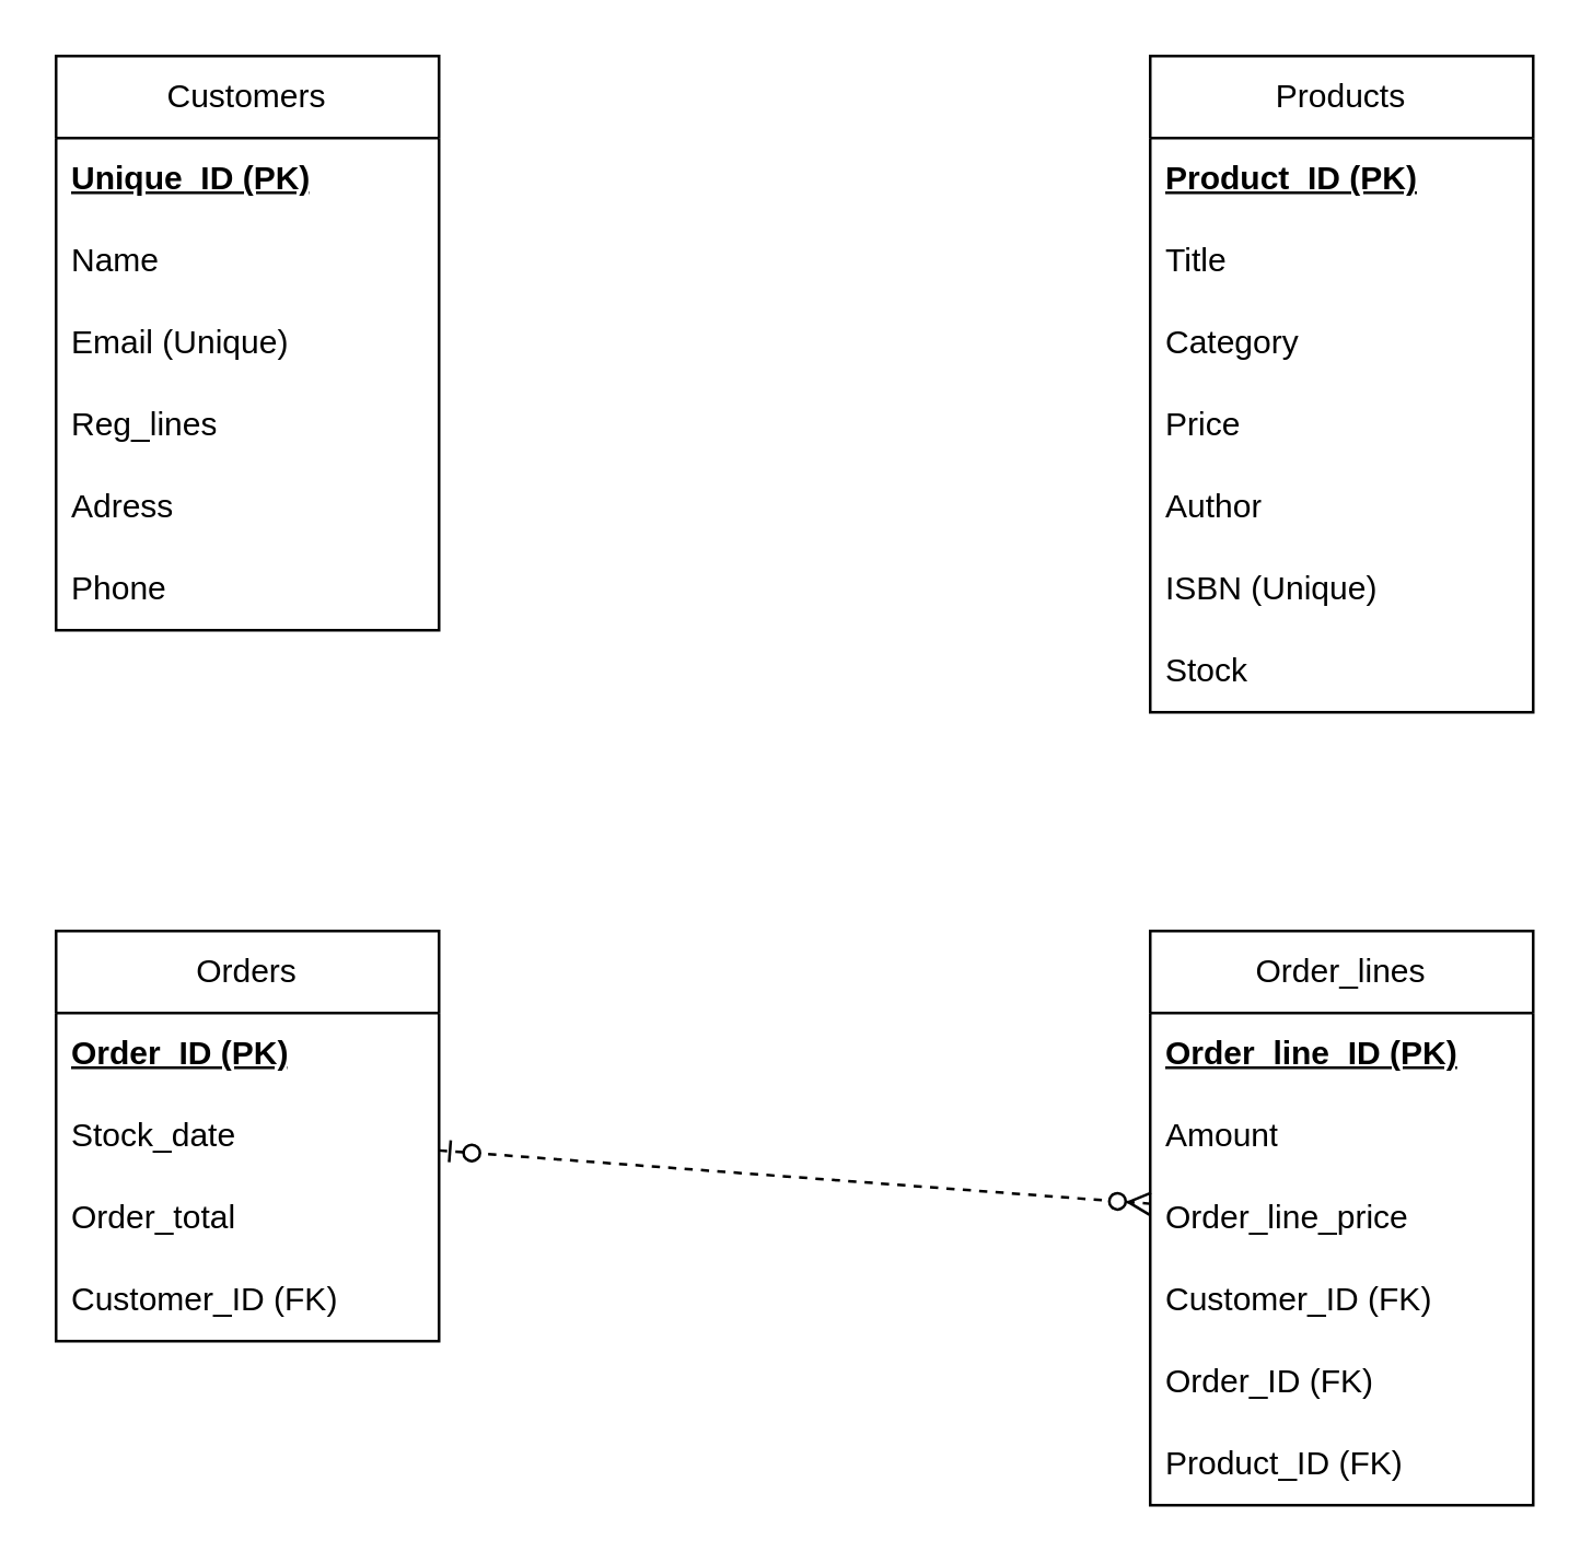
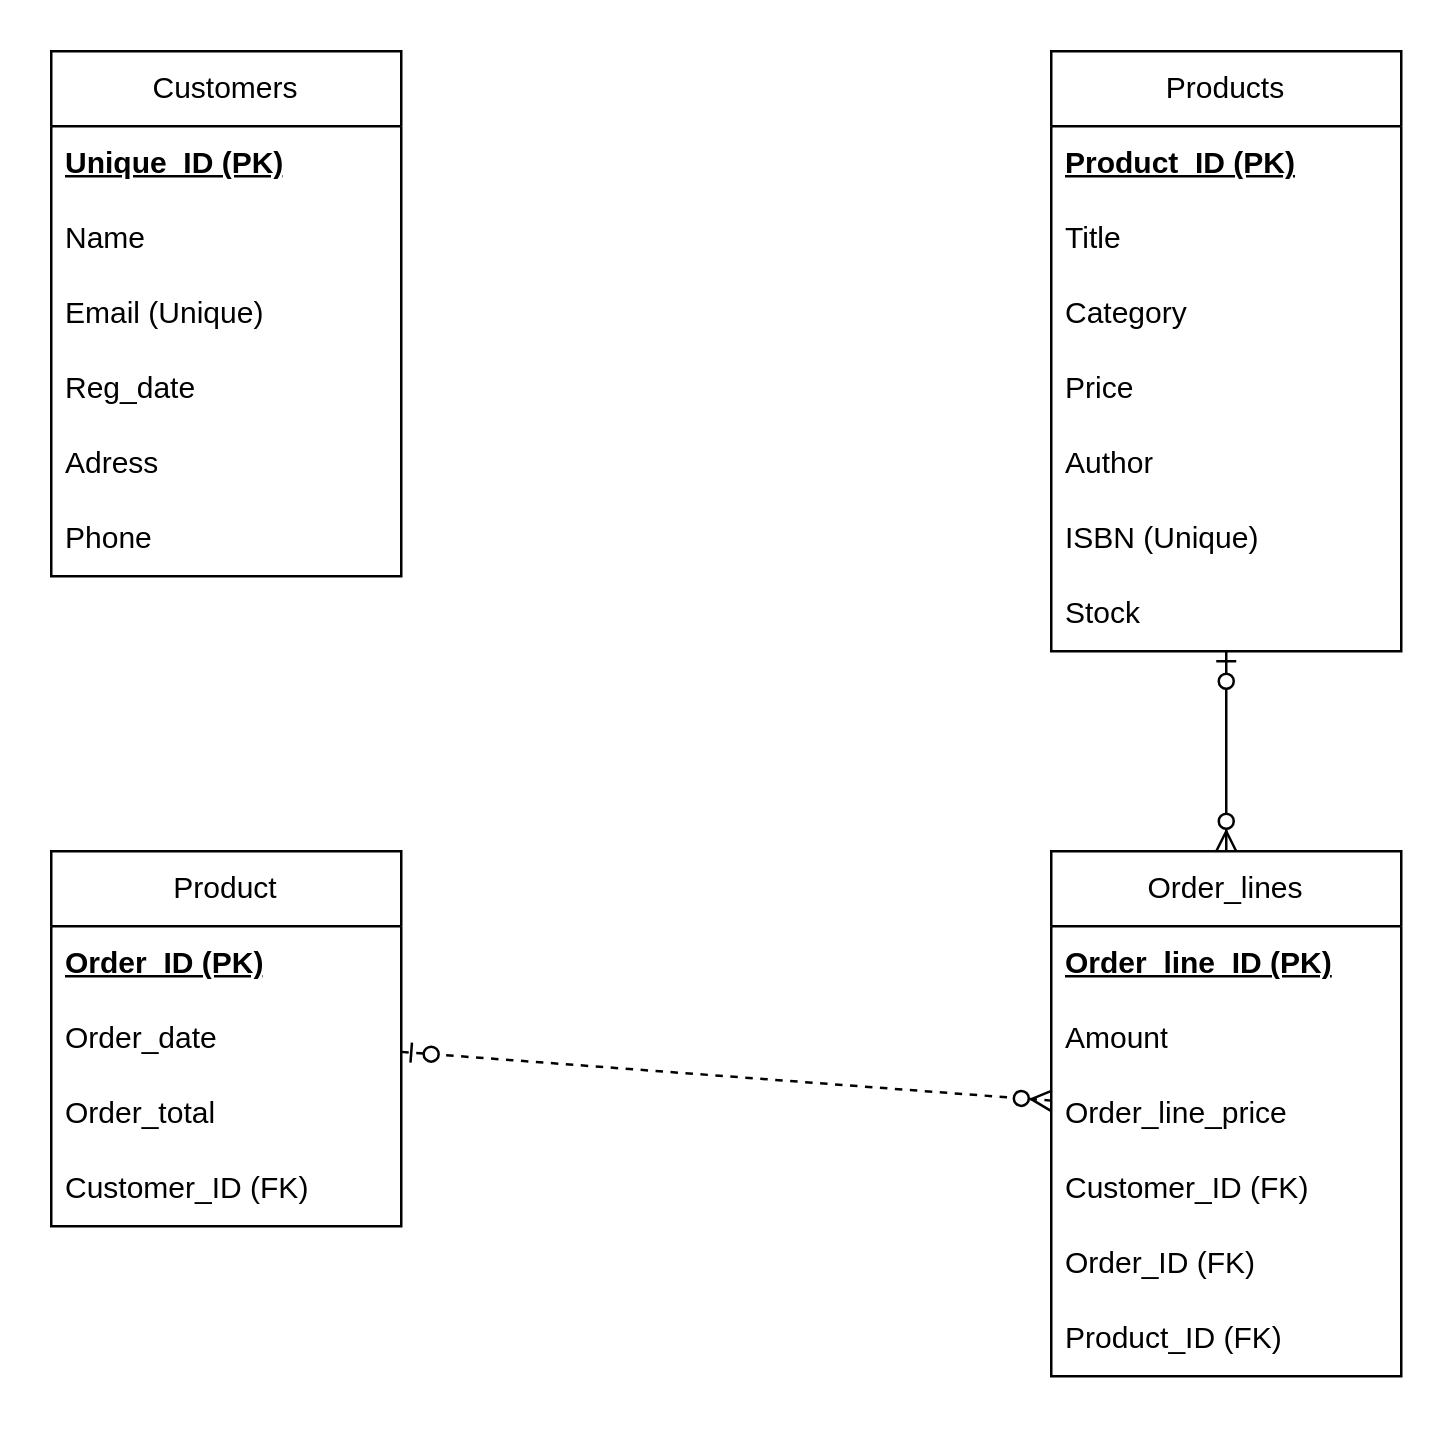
- <mxCell id="6" value="Reg_lines" style="text;strokeColor=none;fillColor=none;align=left;verticalAlign=middle;spacingLeft=4;spacingRight=4;overflow=hidden;points=[[0,0.5],[1,0.5]];portConstraint=eastwest;rotatable=0;whiteSpace=wrap;html=1;resizeHeight=1;" vertex="1" parent="2"><mxGeometry y="120" width="140" height="30" as="geometry" /></mxCell>
+ <mxCell id="6" value="Reg_date" style="text;strokeColor=none;fillColor=none;align=left;verticalAlign=middle;spacingLeft=4;spacingRight=4;overflow=hidden;points=[[0,0.5],[1,0.5]];portConstraint=eastwest;rotatable=0;whiteSpace=wrap;html=1;resizeHeight=1;" vertex="1" parent="2"><mxGeometry y="120" width="140" height="30" as="geometry" /></mxCell>
+ <mxCell id="30" value="" style="fontSize=12;html=1;endArrow=ERzeroToMany;startArrow=ERzeroToOne;rounded=0;" edge="1" parent="1" source="14" target="22"><mxGeometry width="100" height="100" relative="1" as="geometry"><mxPoint x="110" y="360" as="sourcePoint" /><mxPoint x="110" y="220" as="targetPoint" /></mxGeometry></mxCell>
- <mxCell id="9" value="Orders" style="swimlane;fontStyle=0;childLayout=stackLayout;horizontal=1;startSize=30;horizontalStack=0;resizeParent=1;resizeParentMax=0;resizeLast=0;collapsible=1;marginBottom=0;whiteSpace=wrap;html=1;" vertex="1" parent="1"><mxGeometry x="20" y="340" width="140" height="150" as="geometry" /></mxCell>
+ <mxCell id="9" value="Product" style="swimlane;fontStyle=0;childLayout=stackLayout;horizontal=1;startSize=30;horizontalStack=0;resizeParent=1;resizeParentMax=0;resizeLast=0;collapsible=1;marginBottom=0;whiteSpace=wrap;html=1;" vertex="1" parent="1"><mxGeometry x="20" y="340" width="140" height="150" as="geometry" /></mxCell>
- <mxCell id="11" value="Stock_date" style="text;strokeColor=none;fillColor=none;align=left;verticalAlign=middle;spacingLeft=4;spacingRight=4;overflow=hidden;points=[[0,0.5],[1,0.5]];portConstraint=eastwest;rotatable=0;whiteSpace=wrap;html=1;" vertex="1" parent="9"><mxGeometry y="60" width="140" height="30" as="geometry" /></mxCell>
+ <mxCell id="11" value="Order_date" style="text;strokeColor=none;fillColor=none;align=left;verticalAlign=middle;spacingLeft=4;spacingRight=4;overflow=hidden;points=[[0,0.5],[1,0.5]];portConstraint=eastwest;rotatable=0;whiteSpace=wrap;html=1;" vertex="1" parent="9"><mxGeometry y="60" width="140" height="30" as="geometry" /></mxCell>
